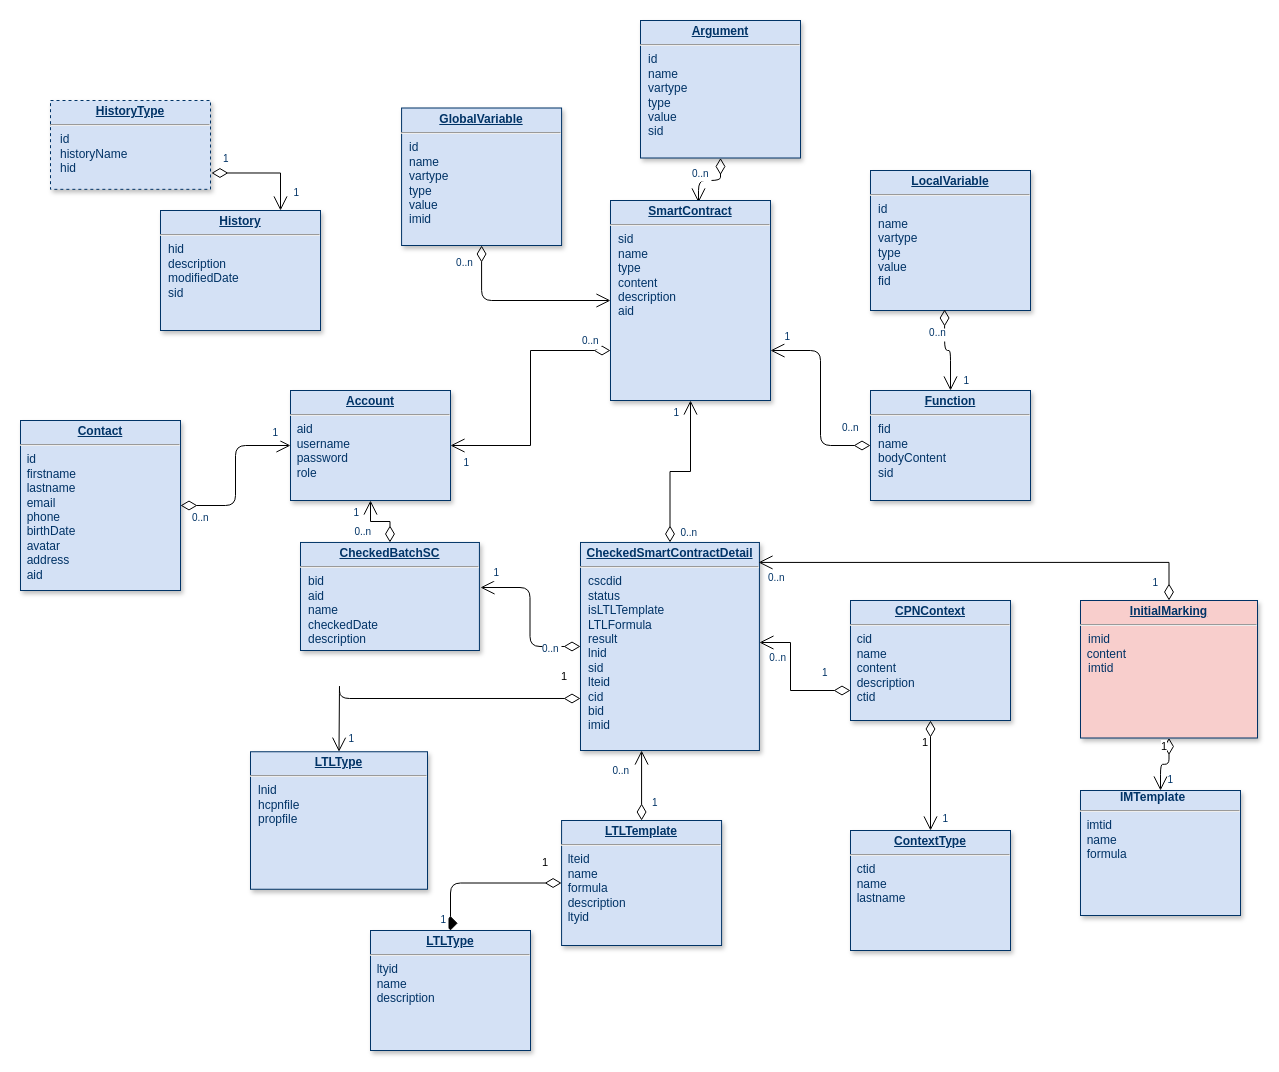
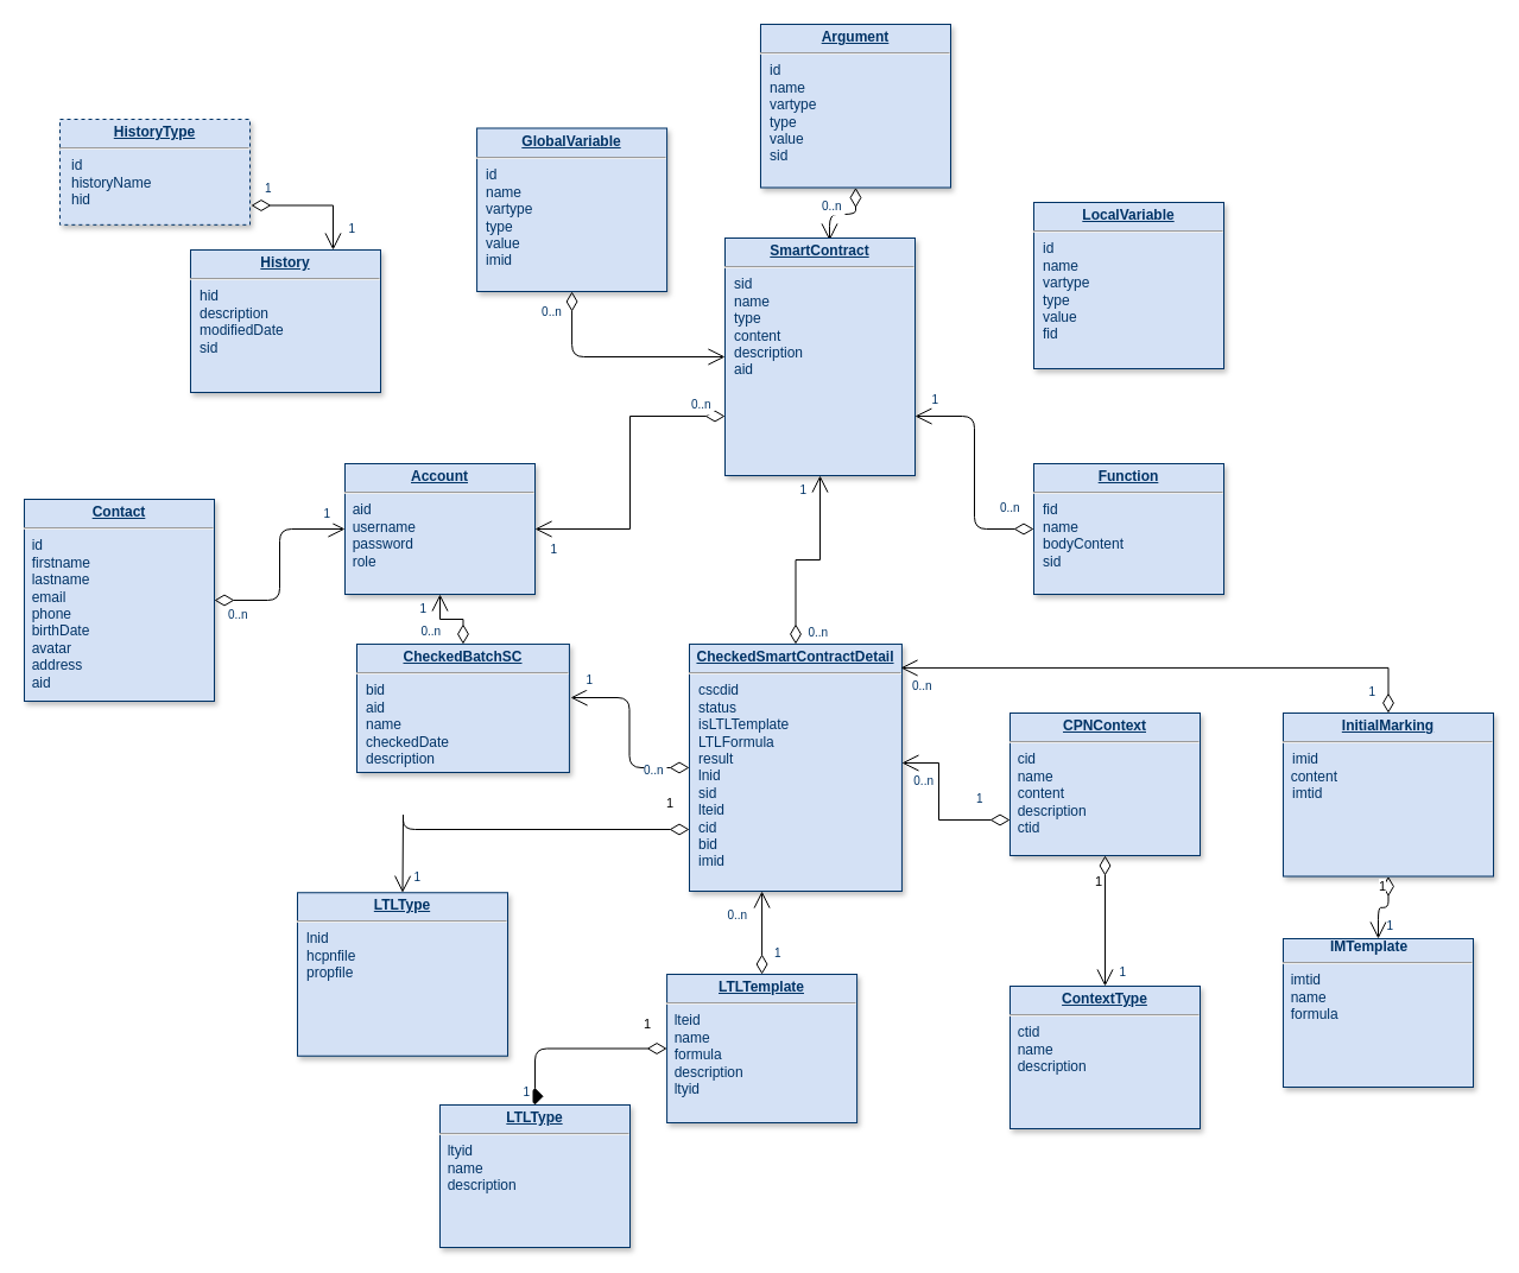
- <mxCell id="18" value="" style="endArrow=open;endSize=12;startArrow=diamondThin;startSize=14;startFill=0;edgeStyle=orthogonalEdgeStyle;entryX=0.5;entryY=0;entryDx=0;entryDy=0;exitX=0.463;exitY=0.993;exitDx=0;exitDy=0;exitPerimeter=0;" parent="1" source="9" target="10" edge="1"><mxGeometry x="469.36" y="526.16" as="geometry"><mxPoint x="439.36" y="536.16" as="sourcePoint" /><mxPoint x="950" y="1071.16" as="targetPoint" /><Array as="points"><mxPoint x="944" y="350" /><mxPoint x="950" y="350" /></Array></mxGeometry></mxCell>
- <mxCell id="19" value="0..n" style="resizable=0;align=left;verticalAlign=top;labelBackgroundColor=#ffffff;fontSize=10;strokeColor=#003366;shadow=1;fillColor=#D4E1F5;fontColor=#003366" parent="18" connectable="0" vertex="1"><mxGeometry x="-1" relative="1" as="geometry"><mxPoint x="-17" y="11" as="offset" /></mxGeometry></mxCell>
- <mxCell id="20" value="1" style="resizable=0;align=right;verticalAlign=top;labelBackgroundColor=#ffffff;fontSize=10;strokeColor=#003366;shadow=1;fillColor=#D4E1F5;fontColor=#003366" parent="18" connectable="0" vertex="1"><mxGeometry x="1" relative="1" as="geometry"><mxPoint x="20" y="-22" as="offset" /></mxGeometry></mxCell>
- <mxCell id="58" value="&lt;p style=&quot;margin: 0px ; margin-top: 4px ; text-align: center ; text-decoration: underline&quot;&gt;&lt;strong&gt;InitialMarking&lt;/strong&gt;&lt;/p&gt;&lt;hr&gt;&lt;p style=&quot;margin: 0px ; margin-left: 8px&quot;&gt;imid&lt;/p&gt;&amp;nbsp; content&lt;p style=&quot;margin: 0px ; margin-left: 8px&quot;&gt;imtid&lt;br&gt;&lt;/p&gt;" style="verticalAlign=top;align=left;overflow=fill;fontSize=12;fontFamily=Helvetica;html=1;strokeColor=#003366;shadow=1;fillColor=#f8cecc;fontColor=#003366;" parent="1" vertex="1"><mxGeometry x="1080" y="600" width="177" height="137.5" as="geometry" /></mxCell>
+ <mxCell id="58" value="&lt;p style=&quot;margin: 0px ; margin-top: 4px ; text-align: center ; text-decoration: underline&quot;&gt;&lt;strong&gt;InitialMarking&lt;/strong&gt;&lt;/p&gt;&lt;hr&gt;&lt;p style=&quot;margin: 0px ; margin-left: 8px&quot;&gt;imid&lt;/p&gt;&amp;nbsp; content&lt;p style=&quot;margin: 0px ; margin-left: 8px&quot;&gt;imtid&lt;br&gt;&lt;/p&gt;" style="verticalAlign=top;align=left;overflow=fill;fontSize=12;fontFamily=Helvetica;html=1;strokeColor=#003366;shadow=1;fillColor=#D4E1F5;fontColor=#003366" parent="1" vertex="1"><mxGeometry x="1080" y="600" width="177" height="137.5" as="geometry" /></mxCell>
- <mxCell id="40" value="&lt;p style=&quot;margin: 0px ; margin-top: 4px ; text-align: center ; text-decoration: underline&quot;&gt;&lt;strong&gt;ContextType&lt;br&gt;&lt;/strong&gt;&lt;/p&gt;&lt;hr&gt;&lt;div&gt;&amp;nbsp; ctid&lt;/div&gt;&lt;div&gt;&amp;nbsp; name&lt;/div&gt;&lt;div&gt;&amp;nbsp; lastname&lt;br&gt;&lt;/div&gt;" style="verticalAlign=top;align=left;overflow=fill;fontSize=12;fontFamily=Helvetica;html=1;strokeColor=#003366;shadow=1;fillColor=#D4E1F5;fontColor=#003366" parent="1" vertex="1"><mxGeometry x="850" y="830" width="160" height="120" as="geometry" /></mxCell>
+ <mxCell id="40" value="&lt;p style=&quot;margin: 0px ; margin-top: 4px ; text-align: center ; text-decoration: underline&quot;&gt;&lt;strong&gt;ContextType&lt;br&gt;&lt;/strong&gt;&lt;/p&gt;&lt;hr&gt;&lt;div&gt;&amp;nbsp; ctid&lt;/div&gt;&lt;div&gt;&amp;nbsp; name&lt;/div&gt;&lt;div&gt;&amp;nbsp; description&lt;br&gt;&lt;/div&gt;" style="verticalAlign=top;align=left;overflow=fill;fontSize=12;fontFamily=Helvetica;html=1;strokeColor=#003366;shadow=1;fillColor=#D4E1F5;fontColor=#003366" parent="1" vertex="1"><mxGeometry x="850" y="830" width="160" height="120" as="geometry" /></mxCell>
